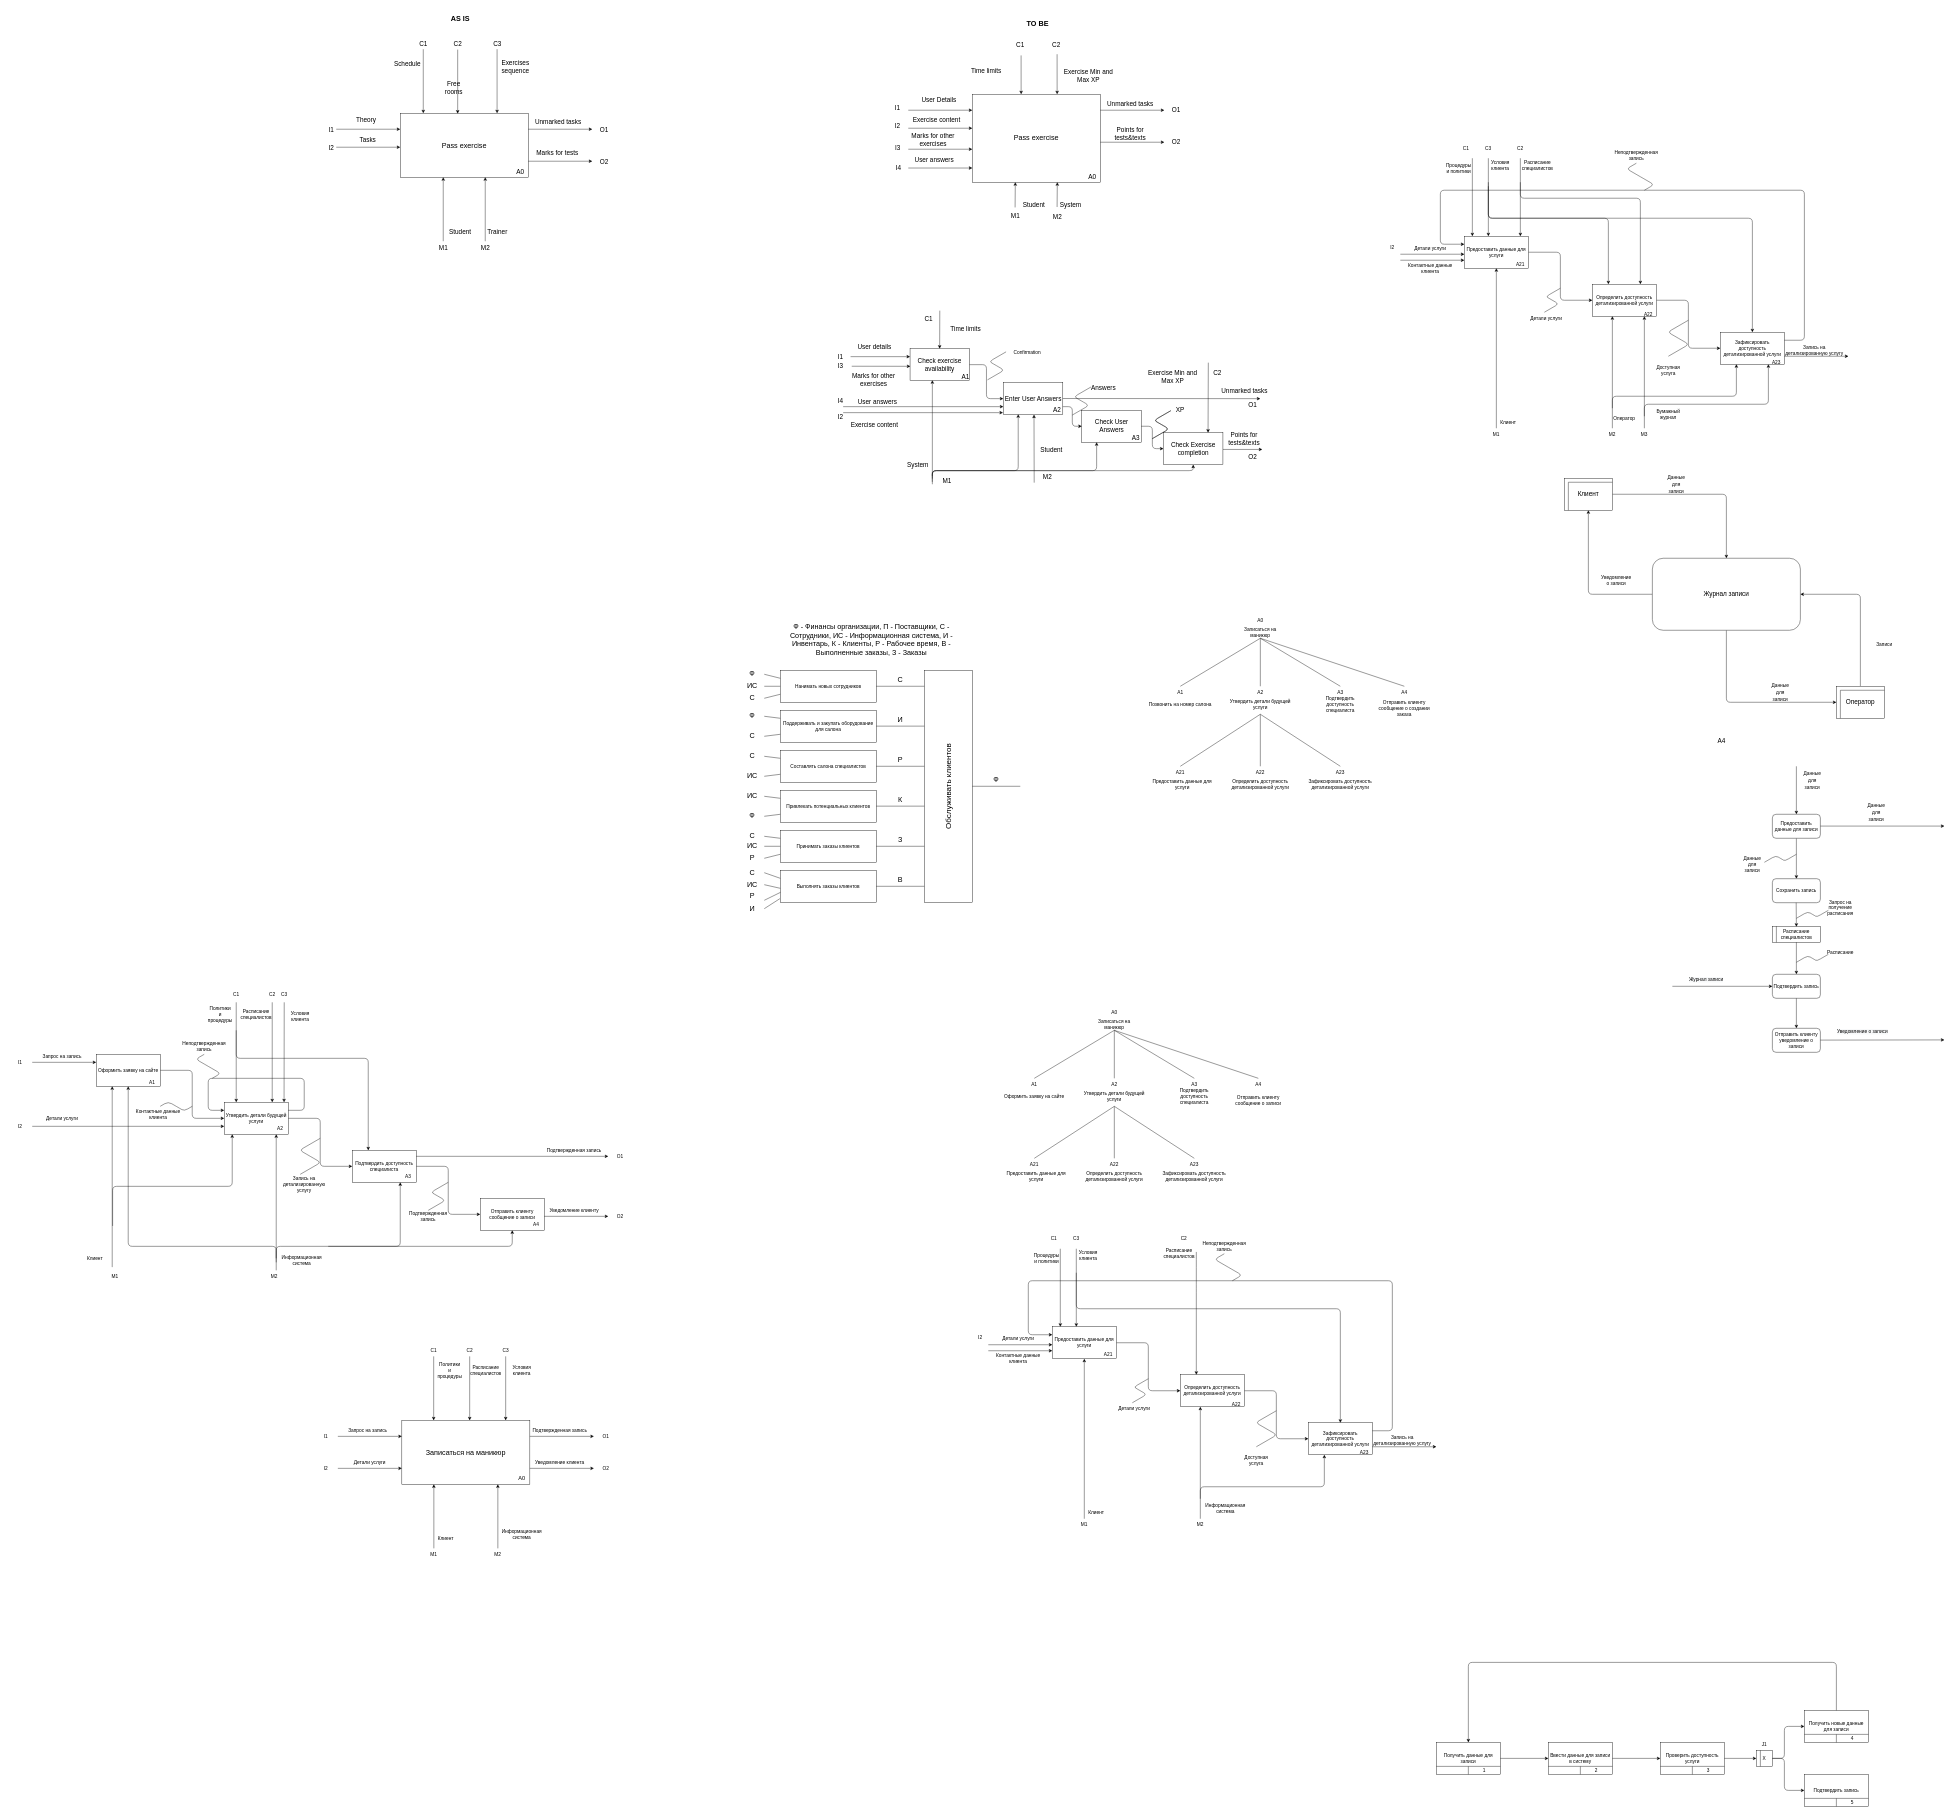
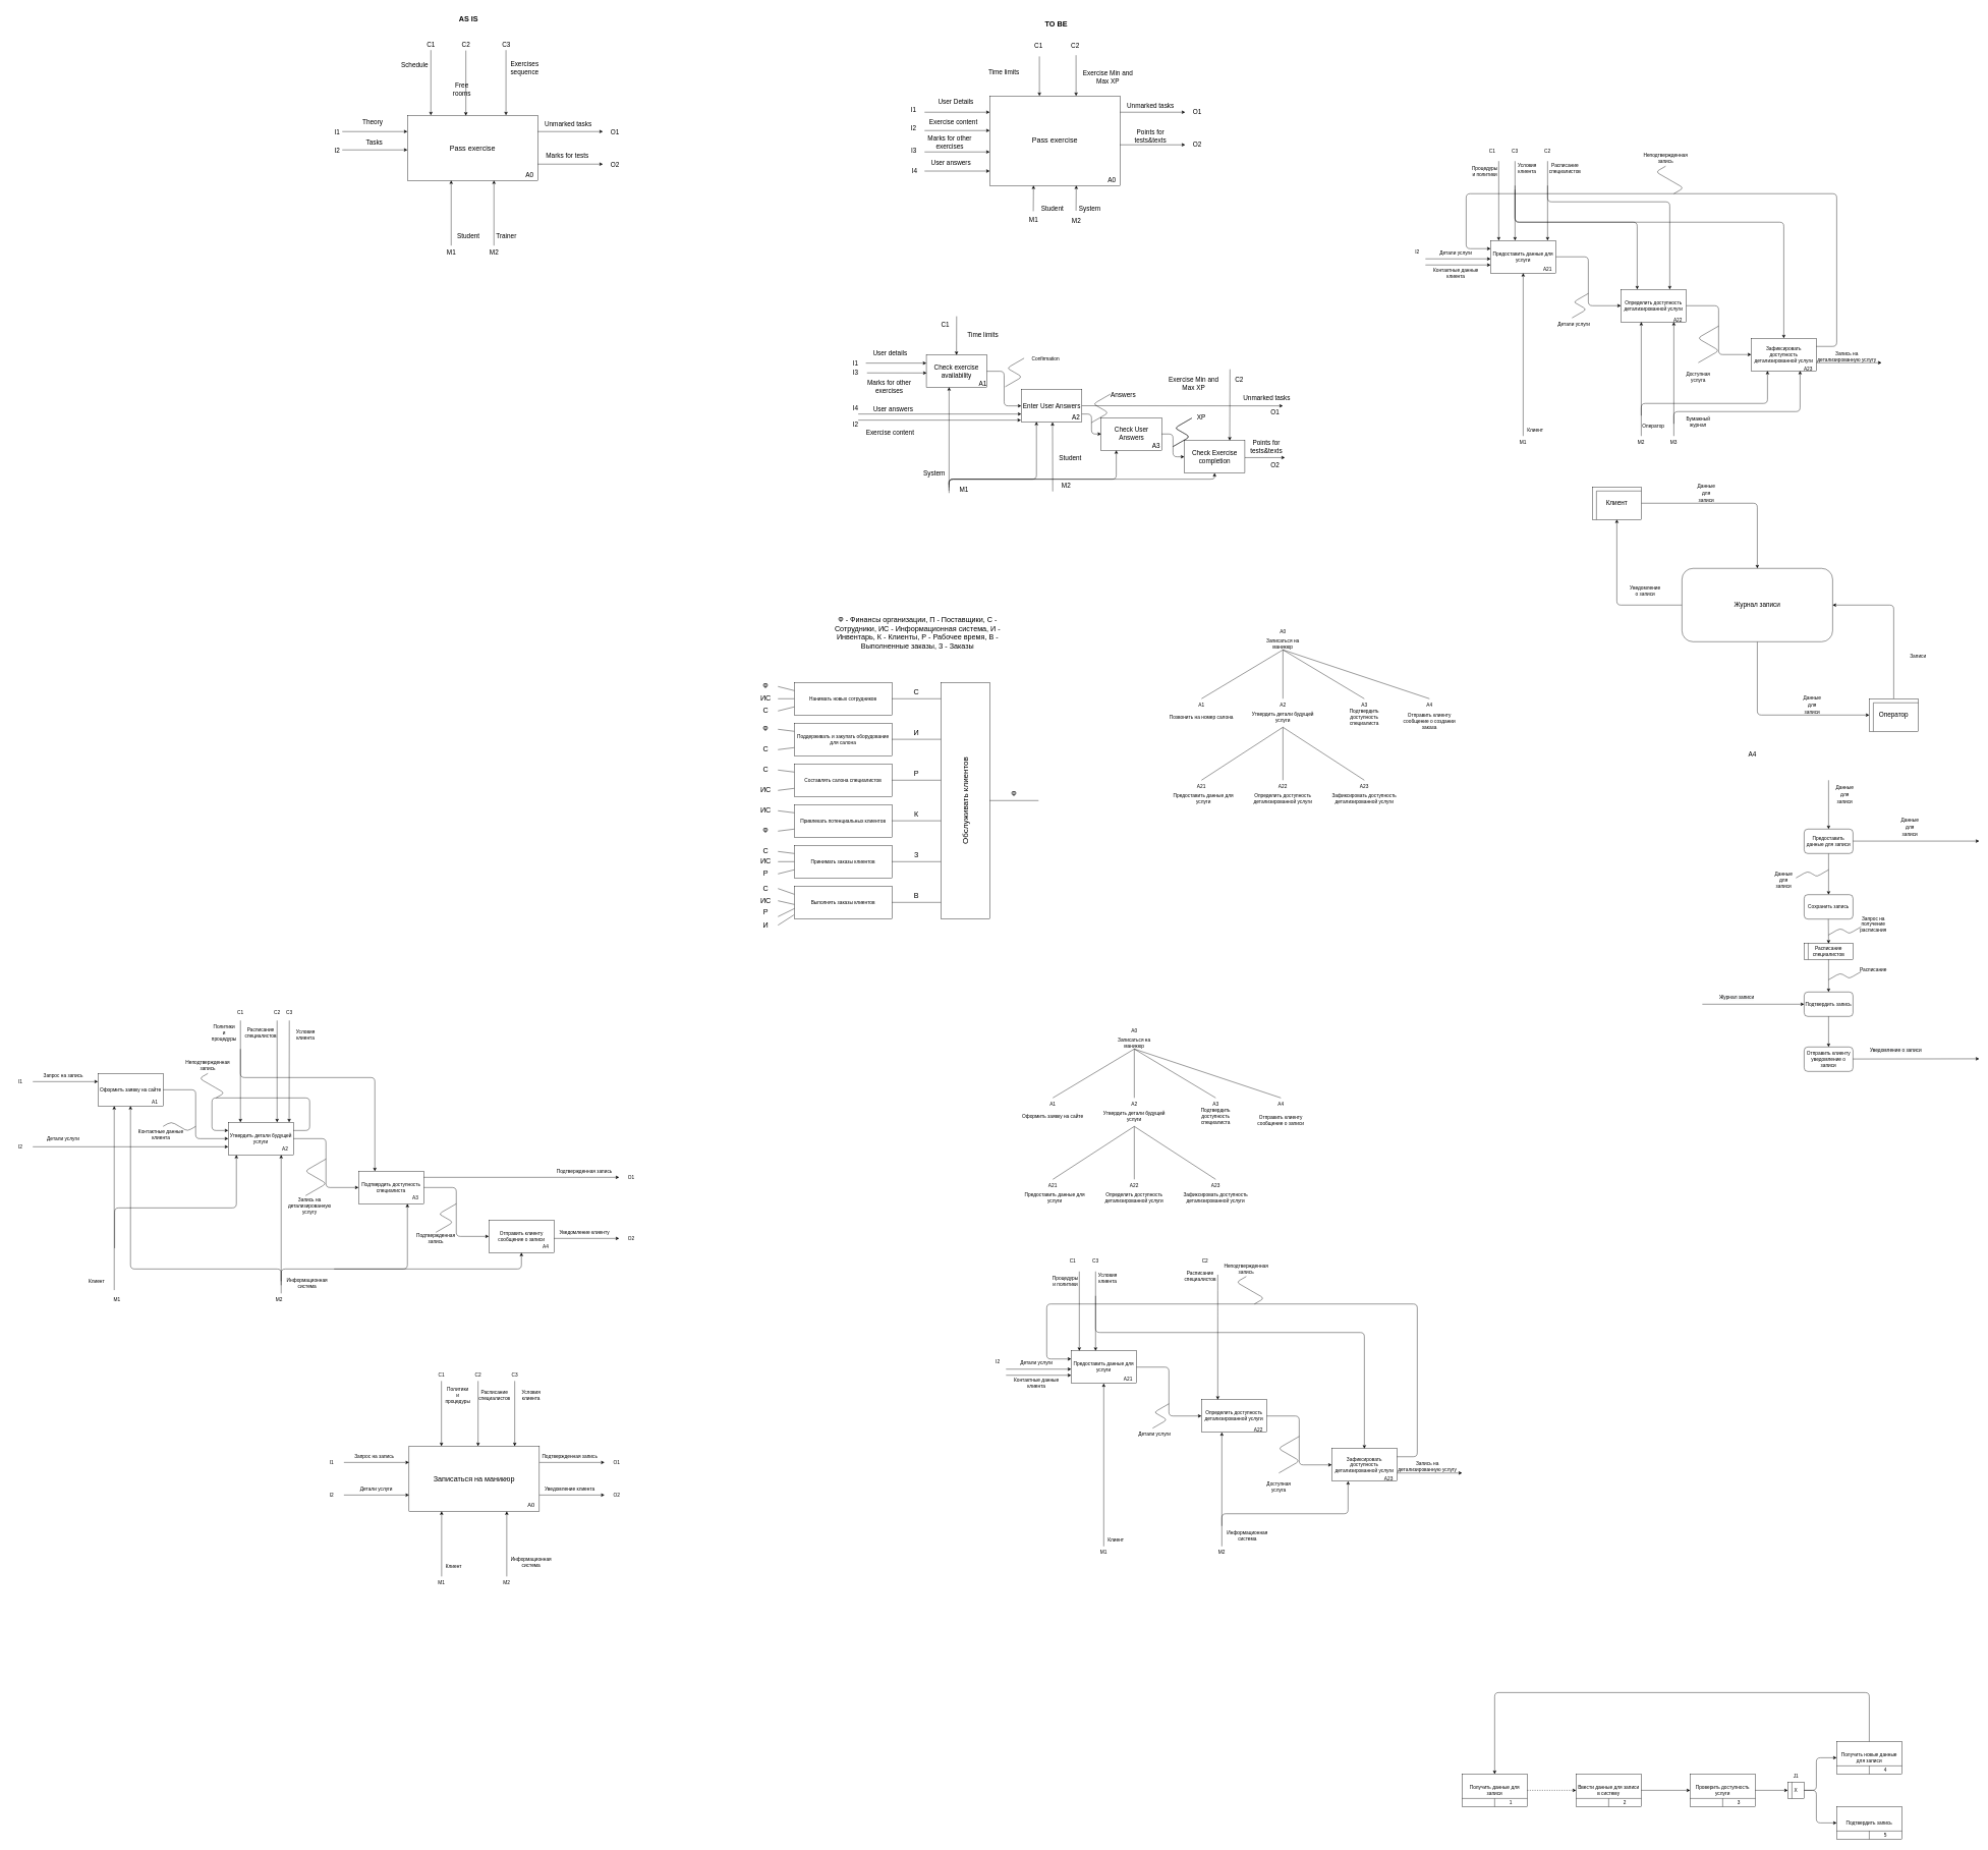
- <mxCell id="167" value="Ф - Финансы организации, П - Поставщики, С - Сотрудники, ИС - Информационная система, И - Инвентарь, К - Клиенты, Р - Рабочее время, В - Выполненные заказы, З - Заказы" style="text;html=1;strokeColor=none;fillColor=none;align=center;verticalAlign=middle;whiteSpace=wrap;rounded=0;fontSize=18;" parent="1" vertex="1"><mxGeometry x="1938" y="1559" width="480" height="79" as="geometry" /></mxCell>
+ <mxCell id="167" value="Ф - Финансы организации, П - Поставщики, С - Сотрудники, ИС - Информационная система, И - Инвентарь, К - Клиенты, Р - Рабочее время, В - Выполненные заказы, З - Заказы" style="text;html=1;strokeColor=none;fillColor=none;align=center;verticalAlign=middle;whiteSpace=wrap;rounded=0;fontSize=18;" parent="1" vertex="1"><mxGeometry x="2013" y="1514" width="480" height="79" as="geometry" /></mxCell>
- <mxCell id="116" value="" style="endArrow=classic;html=1;rounded=1;entryX=0;entryY=0.5;entryDx=0;entryDy=0;exitX=1;exitY=0.5;exitDx=0;exitDy=0;" parent="1" source="91" target="97" edge="1"><mxGeometry width="50" height="50" relative="1" as="geometry"><mxPoint x="3760" y="4485" as="sourcePoint" /><mxPoint x="3810" y="4435" as="targetPoint" /></mxGeometry></mxCell>
+ <mxCell id="116" value="" style="endArrow=classic;html=1;rounded=1;entryX=0;entryY=0.5;entryDx=0;entryDy=0;exitX=1;exitY=0.5;exitDx=0;exitDy=0;dashed=1;" parent="1" source="91" target="97" edge="1"><mxGeometry width="50" height="50" relative="1" as="geometry"><mxPoint x="3760" y="4485" as="sourcePoint" /><mxPoint x="3810" y="4435" as="targetPoint" /></mxGeometry></mxCell>
